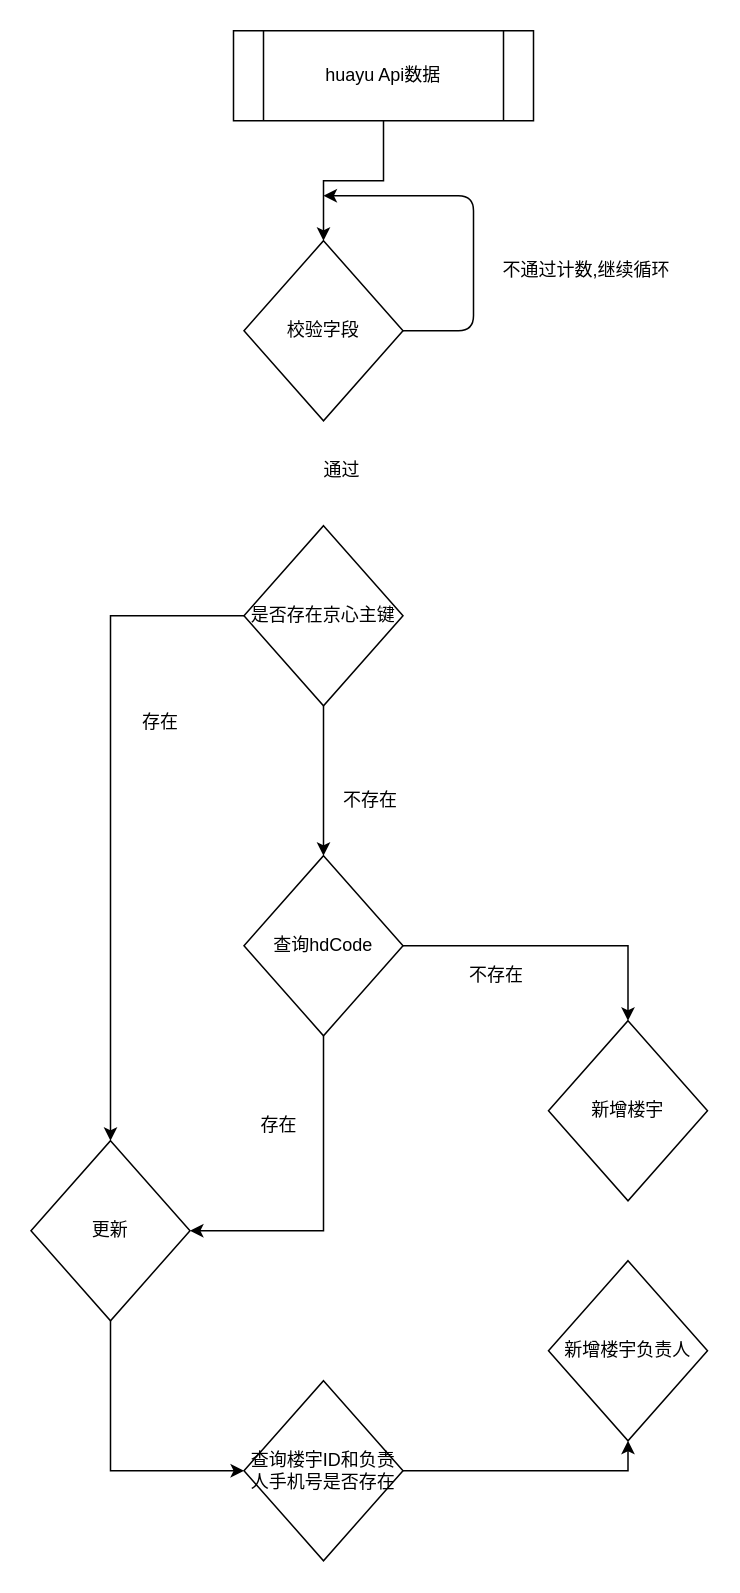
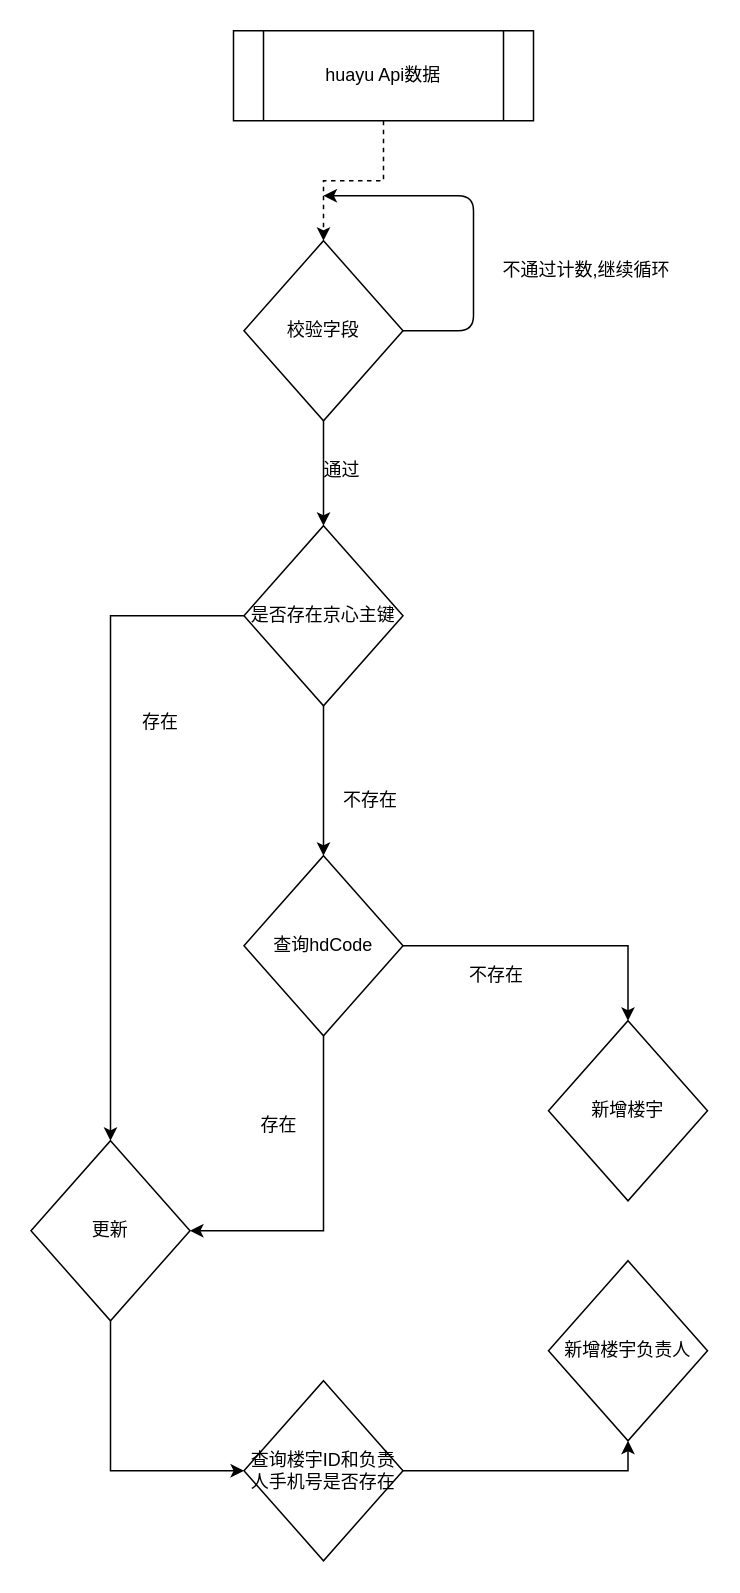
- <mxCell id="2" style="edgeStyle=orthogonalEdgeStyle;rounded=0;orthogonalLoop=1;jettySize=auto;html=1;entryX=0.5;entryY=0;entryDx=0;entryDy=0;" edge="1" parent="1" source="3" target="5"><mxGeometry relative="1" as="geometry" /></mxCell>
+ <mxCell id="2" style="edgeStyle=orthogonalEdgeStyle;rounded=0;orthogonalLoop=1;jettySize=auto;html=1;entryX=0.5;entryY=0;entryDx=0;entryDy=0;dashed=1;" edge="1" parent="1" source="3" target="5"><mxGeometry relative="1" as="geometry" /></mxCell>
+ <mxCell id="4" style="edgeStyle=orthogonalEdgeStyle;rounded=0;orthogonalLoop=1;jettySize=auto;html=1;entryX=0.5;entryY=0;entryDx=0;entryDy=0;" edge="1" parent="1" source="5" target="8"><mxGeometry relative="1" as="geometry" /></mxCell>
